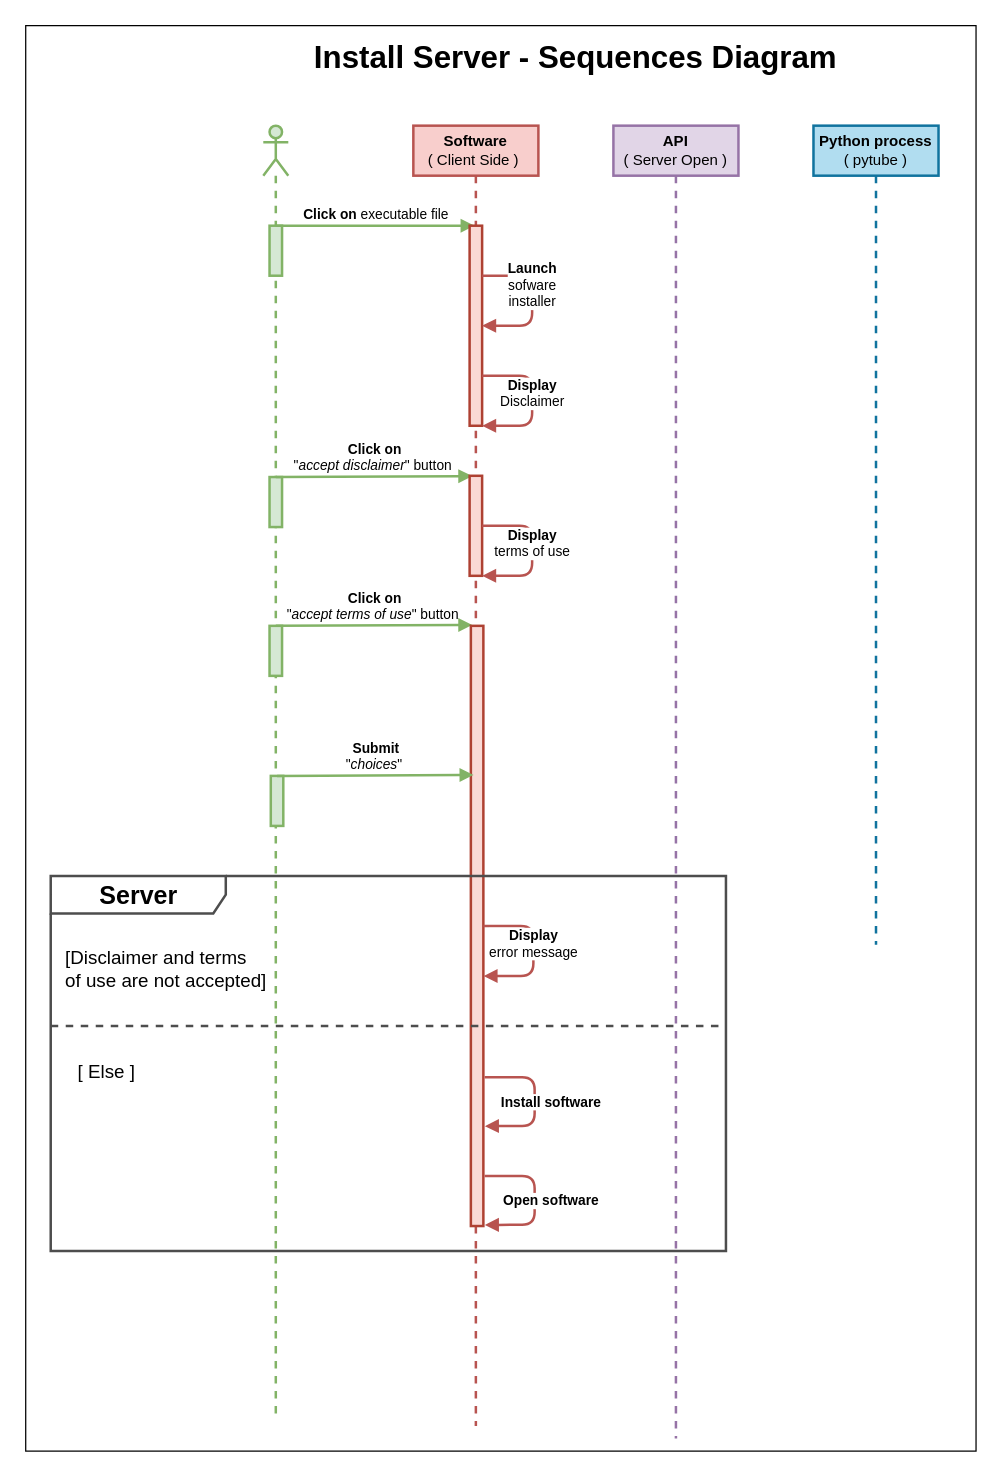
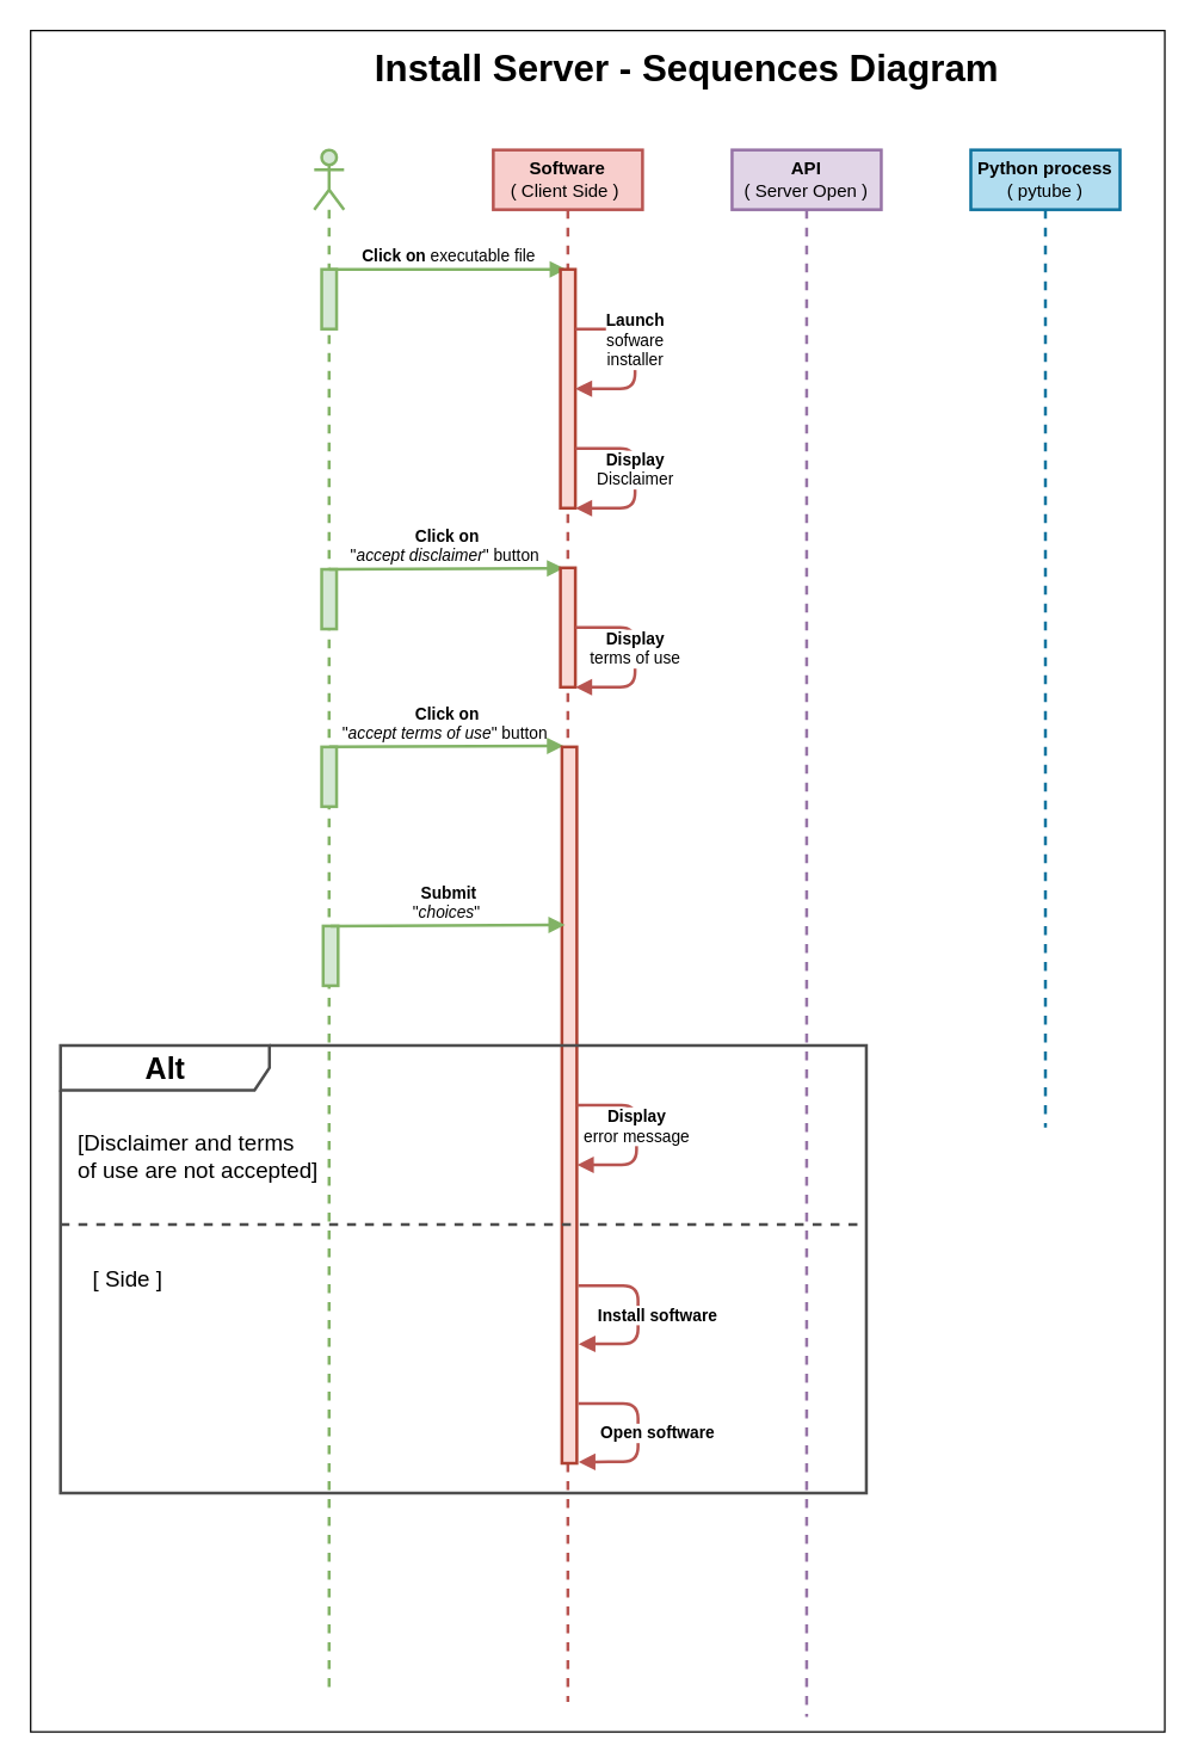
- <mxCell id="21" value="&lt;b&gt;&lt;font style=&quot;font-size: 20px&quot;&gt;Server&lt;/font&gt;&lt;/b&gt;" style="shape=umlFrame;tabWidth=110;tabHeight=30;tabPosition=left;html=1;boundedLbl=1;labelInHeader=1;width=140;height=30;fillColor=none;strokeColor=#4D4D4D;strokeWidth=2;fontColor=#000000;" parent="1" vertex="1"><mxGeometry x="40" y="700" width="540" height="300" as="geometry" /></mxCell>
+ <mxCell id="21" value="&lt;b&gt;&lt;font style=&quot;font-size: 20px&quot;&gt;Alt&lt;/font&gt;&lt;/b&gt;" style="shape=umlFrame;tabWidth=110;tabHeight=30;tabPosition=left;html=1;boundedLbl=1;labelInHeader=1;width=140;height=30;fillColor=none;strokeColor=#4D4D4D;strokeWidth=2;fontColor=#000000;" parent="1" vertex="1"><mxGeometry x="40" y="700" width="540" height="300" as="geometry" /></mxCell>
- <mxCell id="23" value="[ Else ]" style="line;strokeWidth=2;dashed=1;labelPosition=center;verticalLabelPosition=bottom;align=left;verticalAlign=top;spacingLeft=20;spacingTop=15;fontColor=#000000;strokeColor=#4D4D4D;labelBackgroundColor=none;fontSize=15;" parent="21" vertex="1"><mxGeometry y="114" width="540" height="12.0" as="geometry" /></mxCell>
+ <mxCell id="23" value="[ Side ]" style="line;strokeWidth=2;dashed=1;labelPosition=center;verticalLabelPosition=bottom;align=left;verticalAlign=top;spacingLeft=20;spacingTop=15;fontColor=#000000;strokeColor=#4D4D4D;labelBackgroundColor=none;fontSize=15;" parent="21" vertex="1"><mxGeometry y="114" width="540" height="12.0" as="geometry" /></mxCell>
